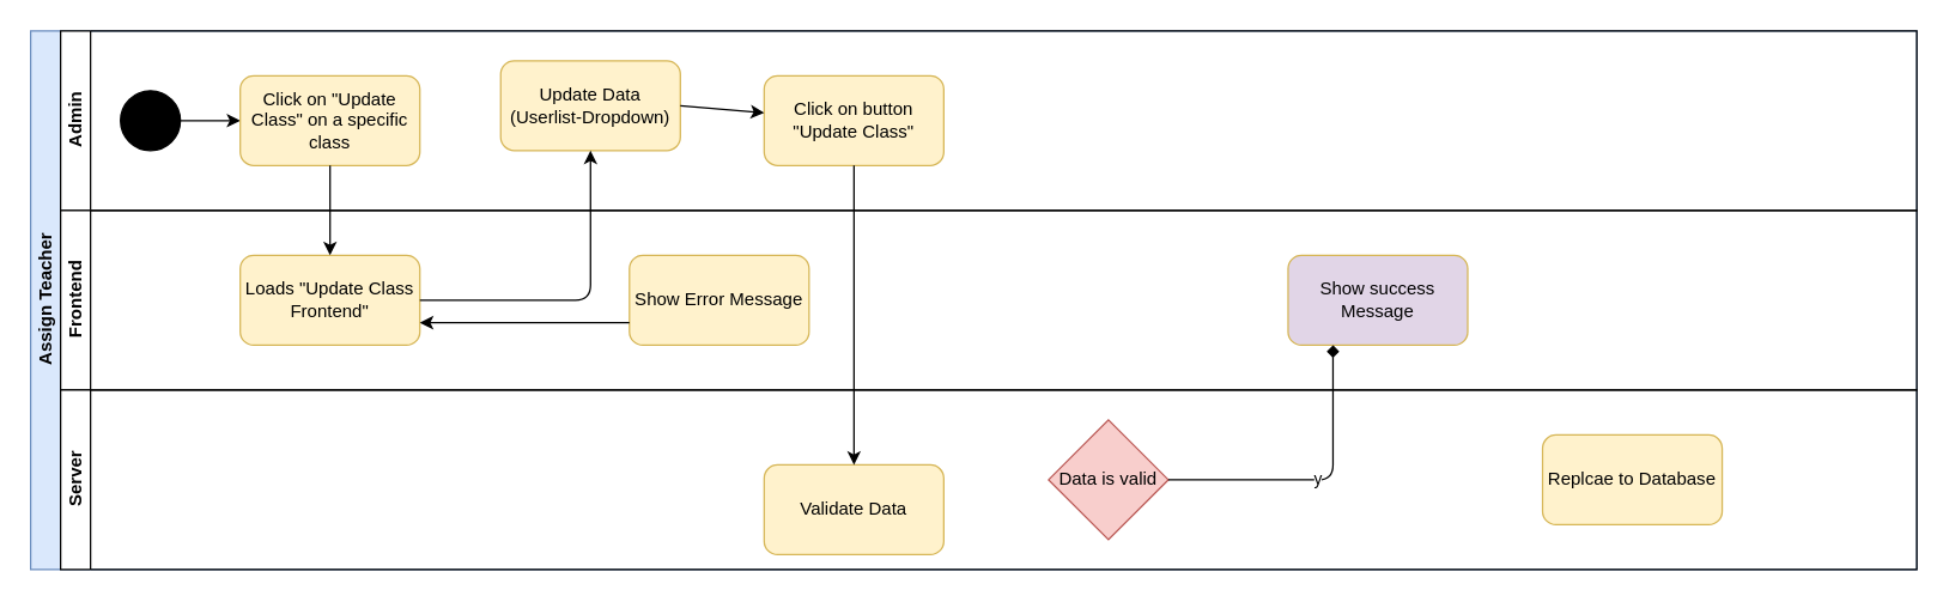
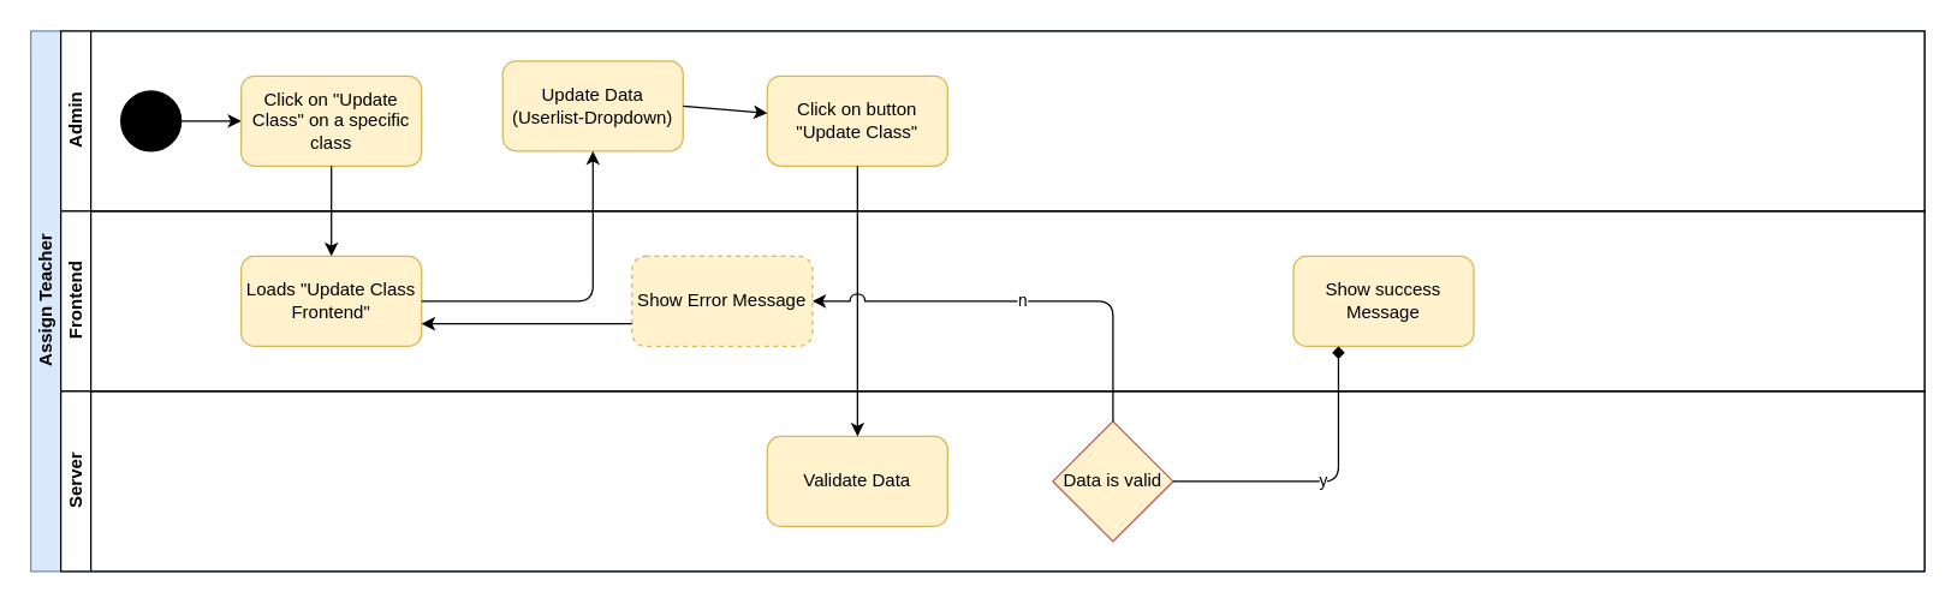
- <mxCell id="12" value="Show Error Message" style="rounded=1;whiteSpace=wrap;html=1;fillColor=#fff2cc;strokeColor=#d6b656;" vertex="1" parent="10"><mxGeometry x="380" y="30" width="120" height="60" as="geometry" /></mxCell>
+ <mxCell id="12" value="Show Error Message" style="rounded=1;whiteSpace=wrap;html=1;fillColor=#fff2cc;strokeColor=#d6b656;dashed=1;" vertex="1" parent="10"><mxGeometry x="380" y="30" width="120" height="60" as="geometry" /></mxCell>
+ <mxCell id="22" value="n" style="endArrow=classic;html=1;jumpStyle=arc;jumpSize=10;" edge="1" parent="2" source="17" target="12"><mxGeometry width="50" height="50" relative="1" as="geometry"><mxPoint x="710" y="490" as="sourcePoint" /><mxPoint x="760" y="440" as="targetPoint" /><Array as="points"><mxPoint x="720" y="180" /></Array></mxGeometry></mxCell>
- <mxCell id="14" value="Show success Message" style="rounded=1;whiteSpace=wrap;html=1;fillColor=#e1d5e7;strokeColor=#d6b656;" vertex="1" parent="10"><mxGeometry x="820" y="30" width="120" height="60" as="geometry" /></mxCell>
+ <mxCell id="14" value="Show success Message" style="rounded=1;whiteSpace=wrap;html=1;fillColor=#fff2cc;strokeColor=#d6b656;" vertex="1" parent="10"><mxGeometry x="820" y="30" width="120" height="60" as="geometry" /></mxCell>
- <mxCell id="17" value="Data is valid" style="rhombus;whiteSpace=wrap;html=1;fillColor=#f8cecc;strokeColor=#b85450;" vertex="1" parent="15"><mxGeometry x="660" y="20" width="80" height="80" as="geometry" /></mxCell>
+ <mxCell id="17" value="Data is valid" style="rhombus;whiteSpace=wrap;html=1;fillColor=#fff2cc;strokeColor=#b85450;" vertex="1" parent="15"><mxGeometry x="660" y="20" width="80" height="80" as="geometry" /></mxCell>
- <mxCell id="18" value="Replcae to Database" style="rounded=1;whiteSpace=wrap;html=1;fillColor=#fff2cc;strokeColor=#d6b656;" vertex="1" parent="15"><mxGeometry x="990" y="30" width="120" height="60" as="geometry" /></mxCell>
- <mxCell id="16" value="Validate Data" style="rounded=1;whiteSpace=wrap;html=1;fillColor=#fff2cc;strokeColor=#d6b656;" vertex="1" parent="15"><mxGeometry x="470" y="50" width="120" height="60" as="geometry" /></mxCell>
+ <mxCell id="16" value="Validate Data" style="rounded=1;whiteSpace=wrap;html=1;fillColor=#fff2cc;strokeColor=#d6b656;" vertex="1" parent="15"><mxGeometry x="470" y="30" width="120" height="60" as="geometry" /></mxCell>
